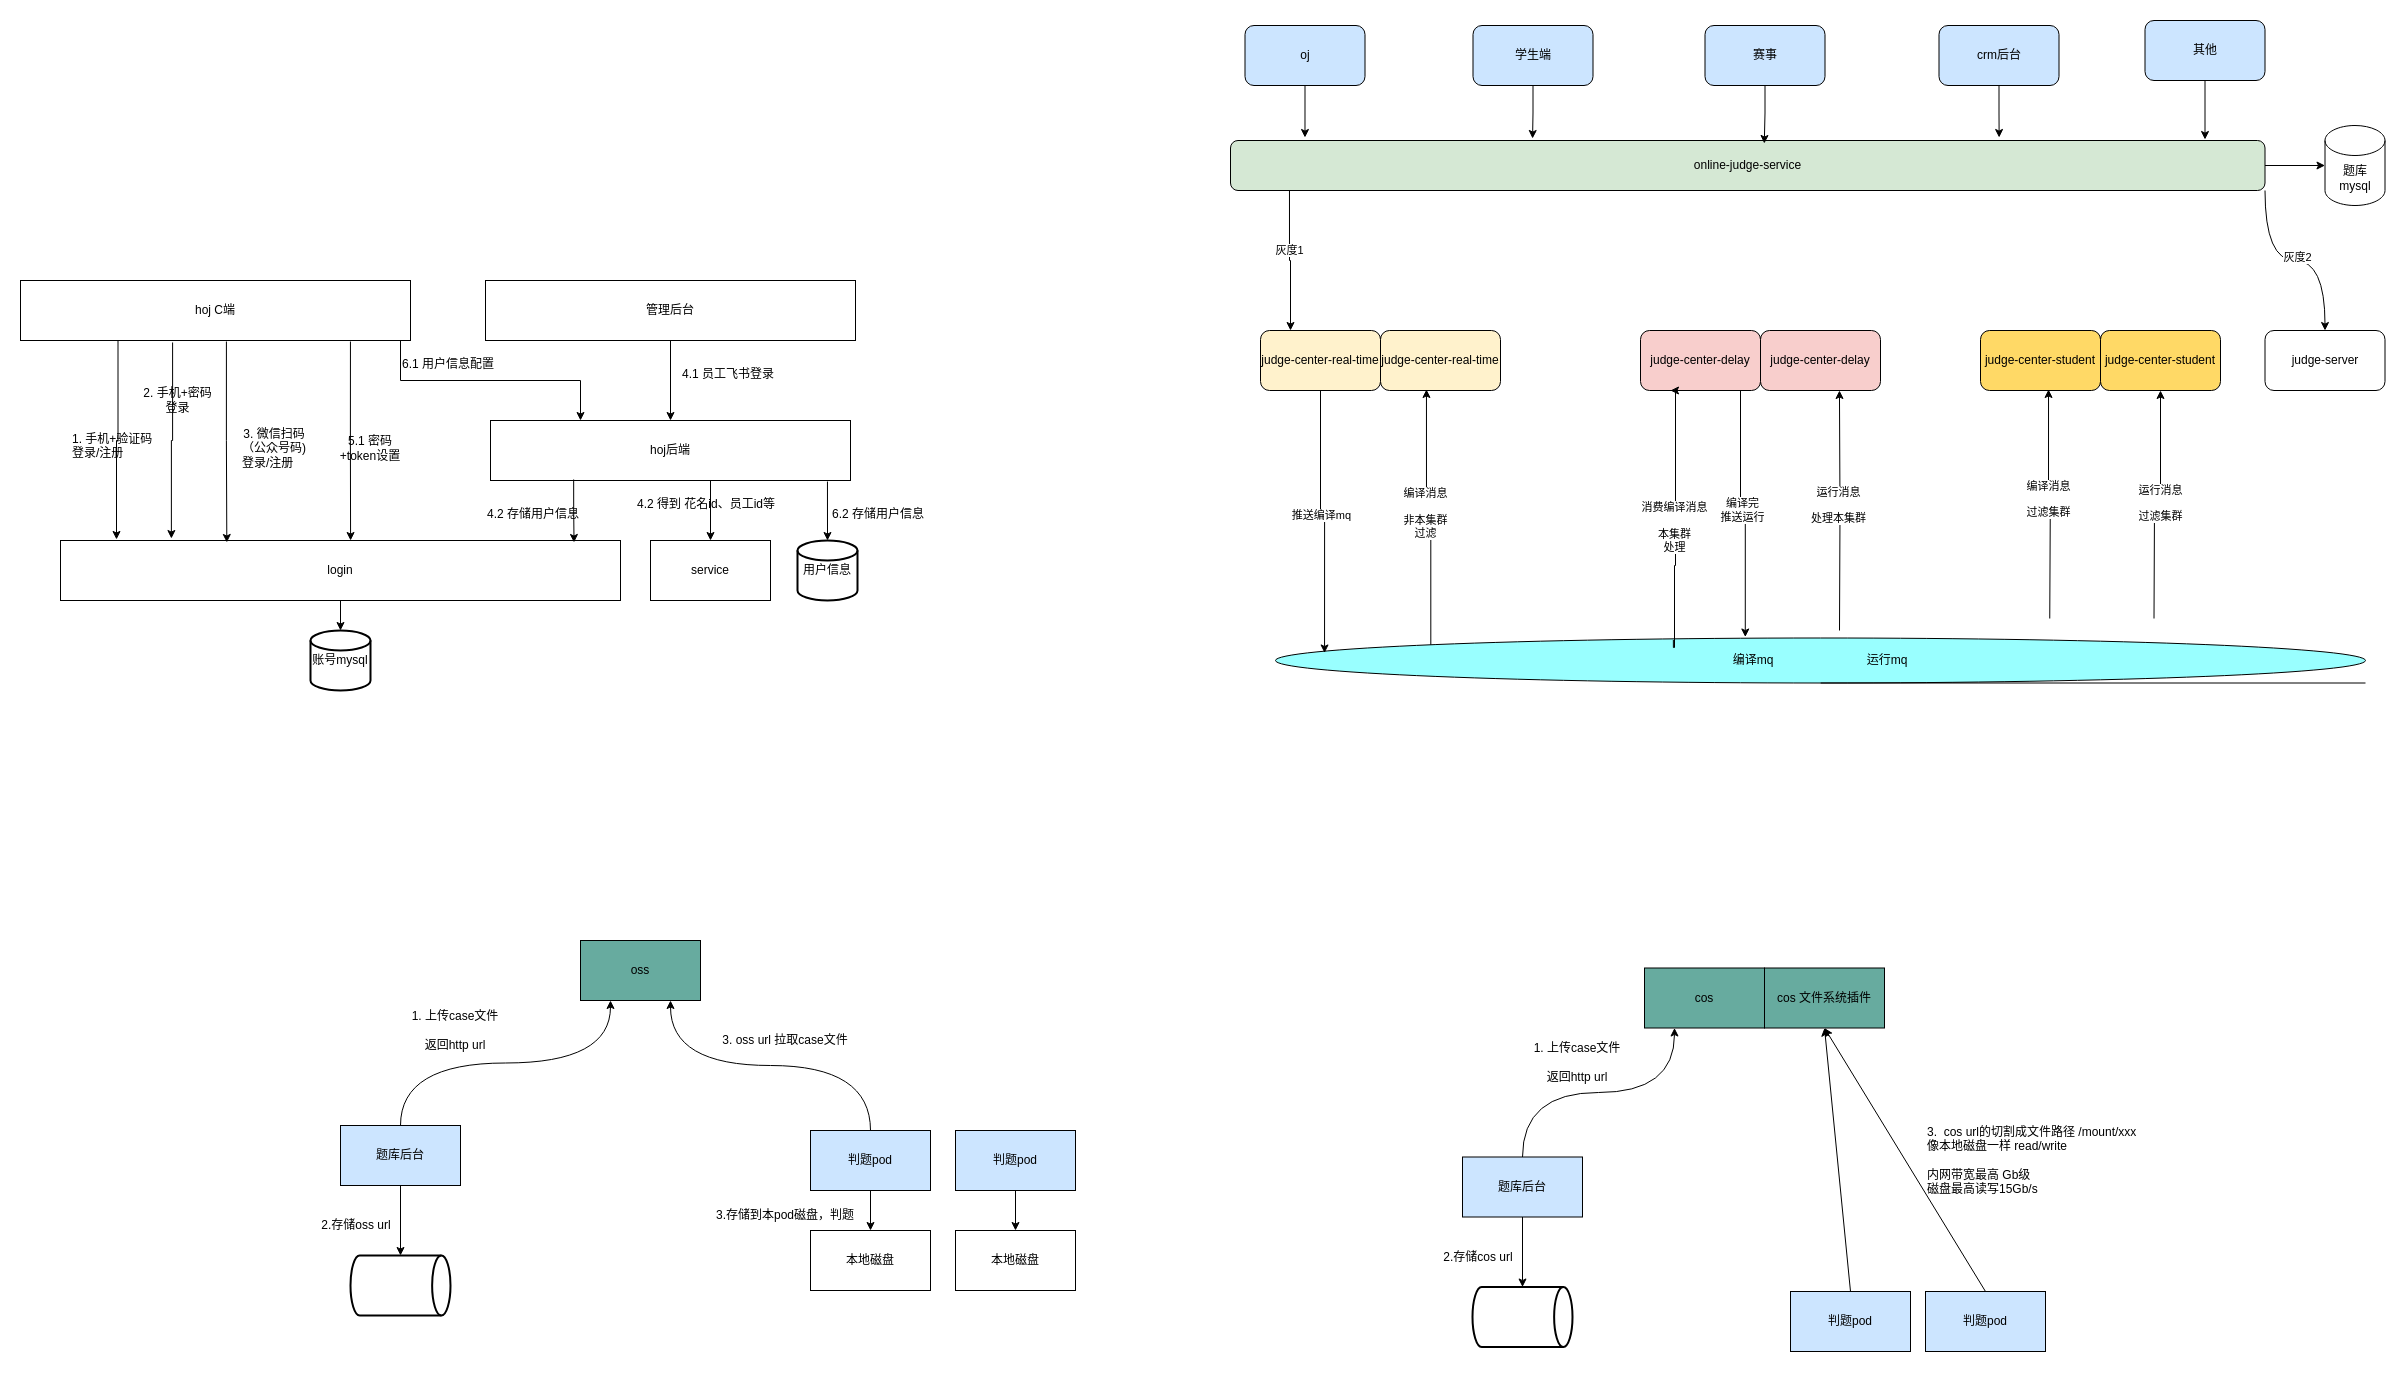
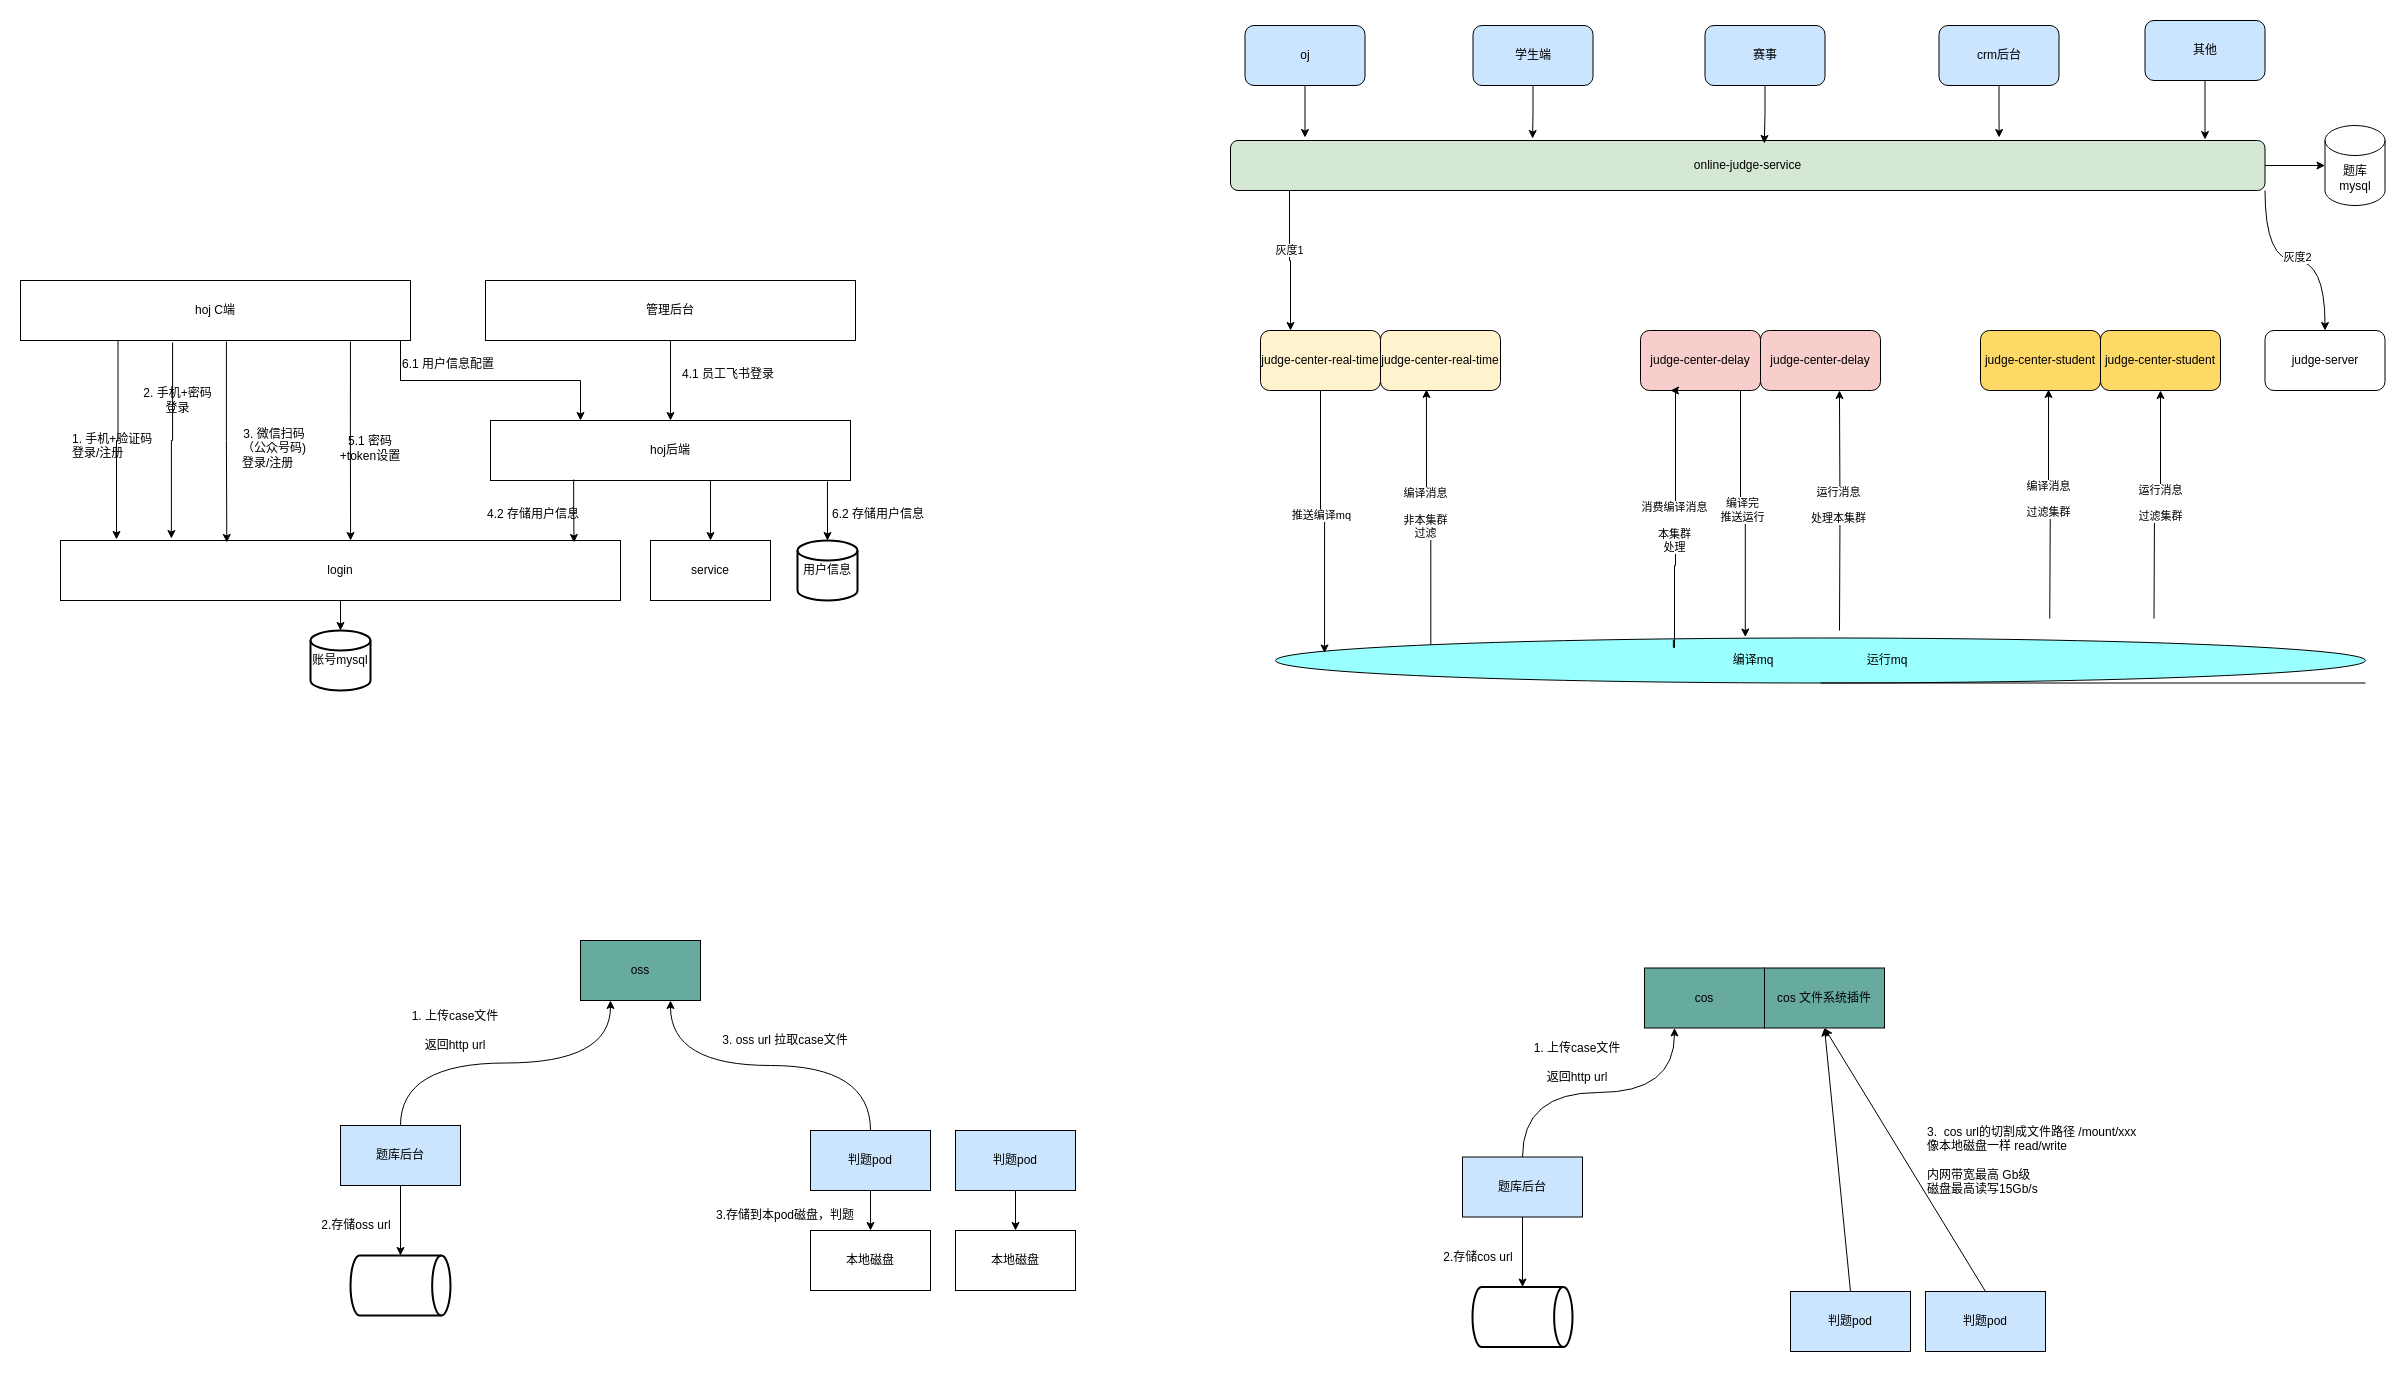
- <mxCell id="20" value="&lt;div style=&quot;text-align: center;&quot;&gt;4.2&amp;nbsp;&lt;span style=&quot;background-color: initial;&quot;&gt;得到 花名id、员工id等&lt;/span&gt;&lt;/div&gt;" style="text;whiteSpace=wrap;html=1;" parent="1" vertex="1"><mxGeometry x="635" y="490" width="150" height="30" as="geometry" /></mxCell>
